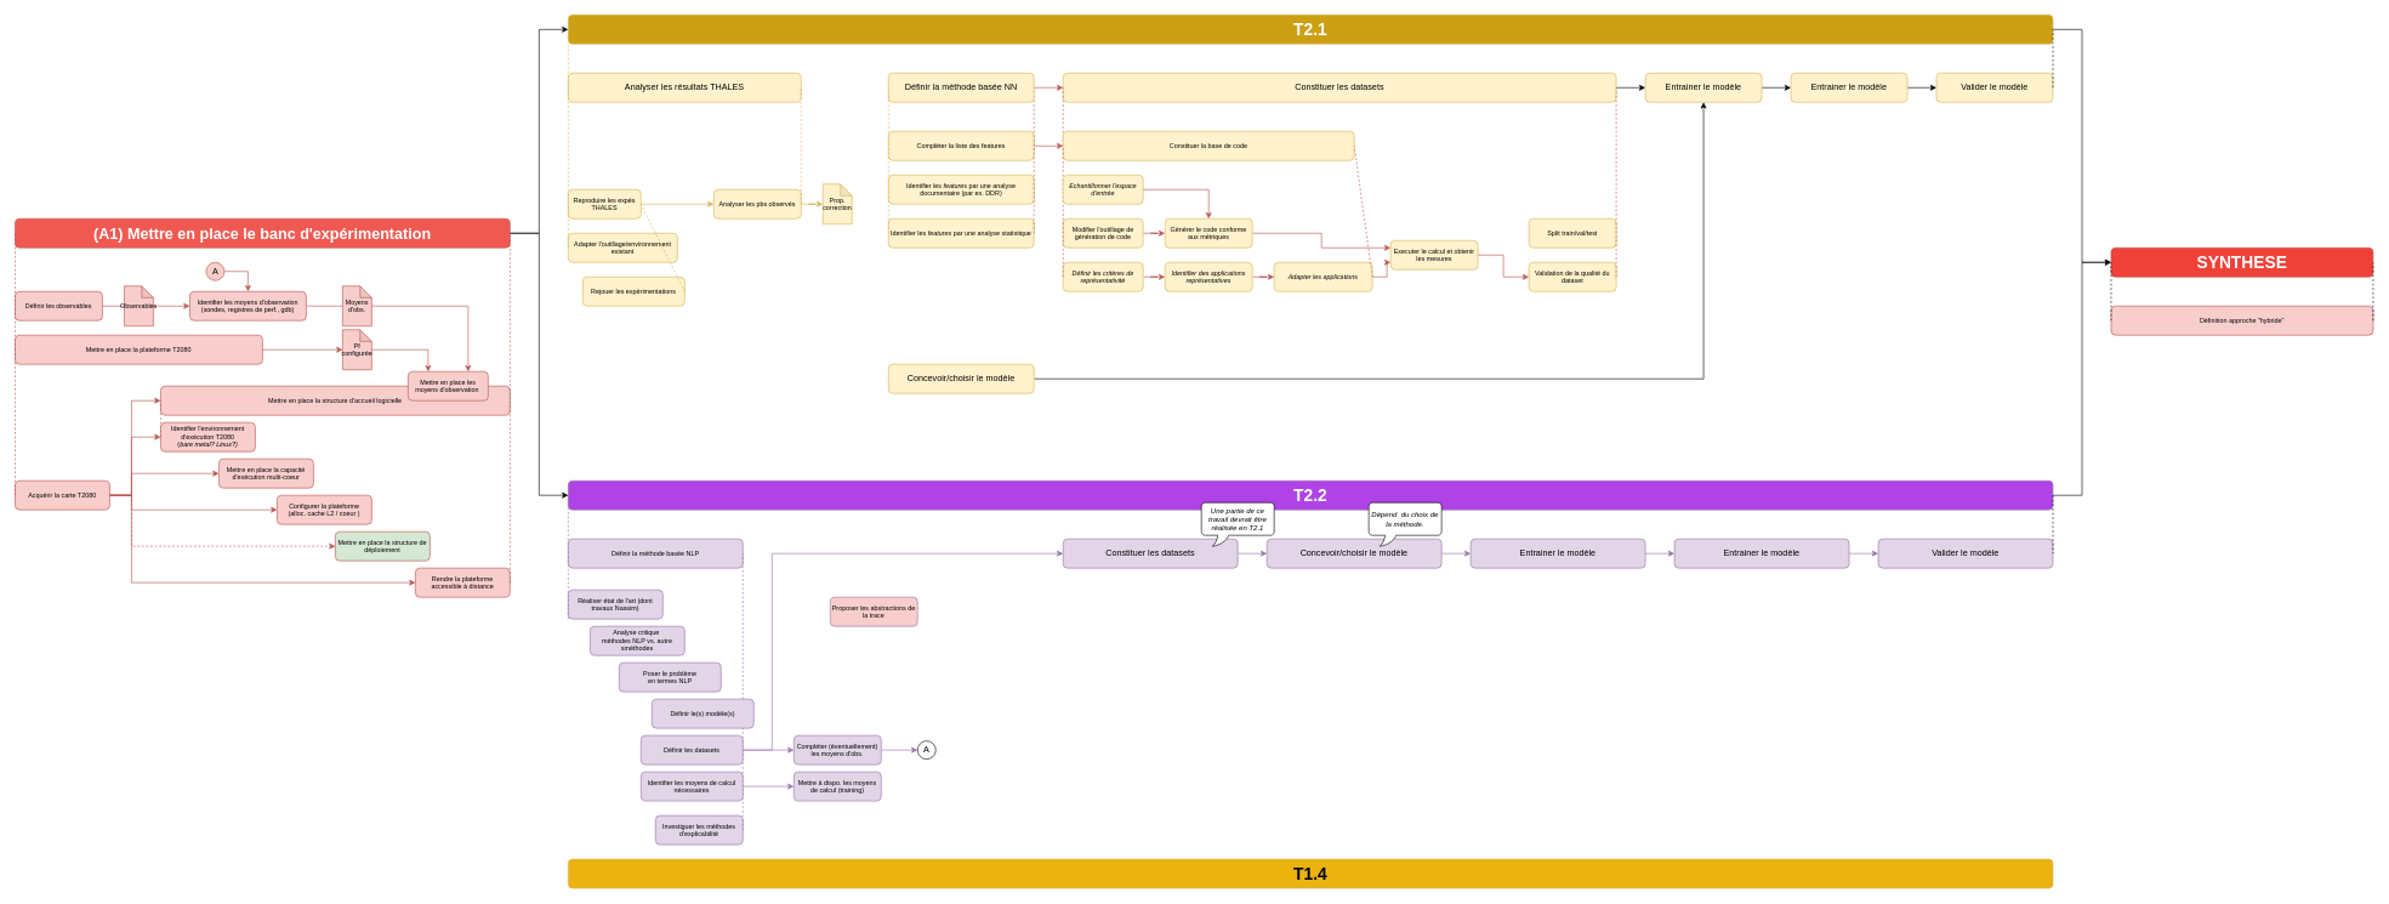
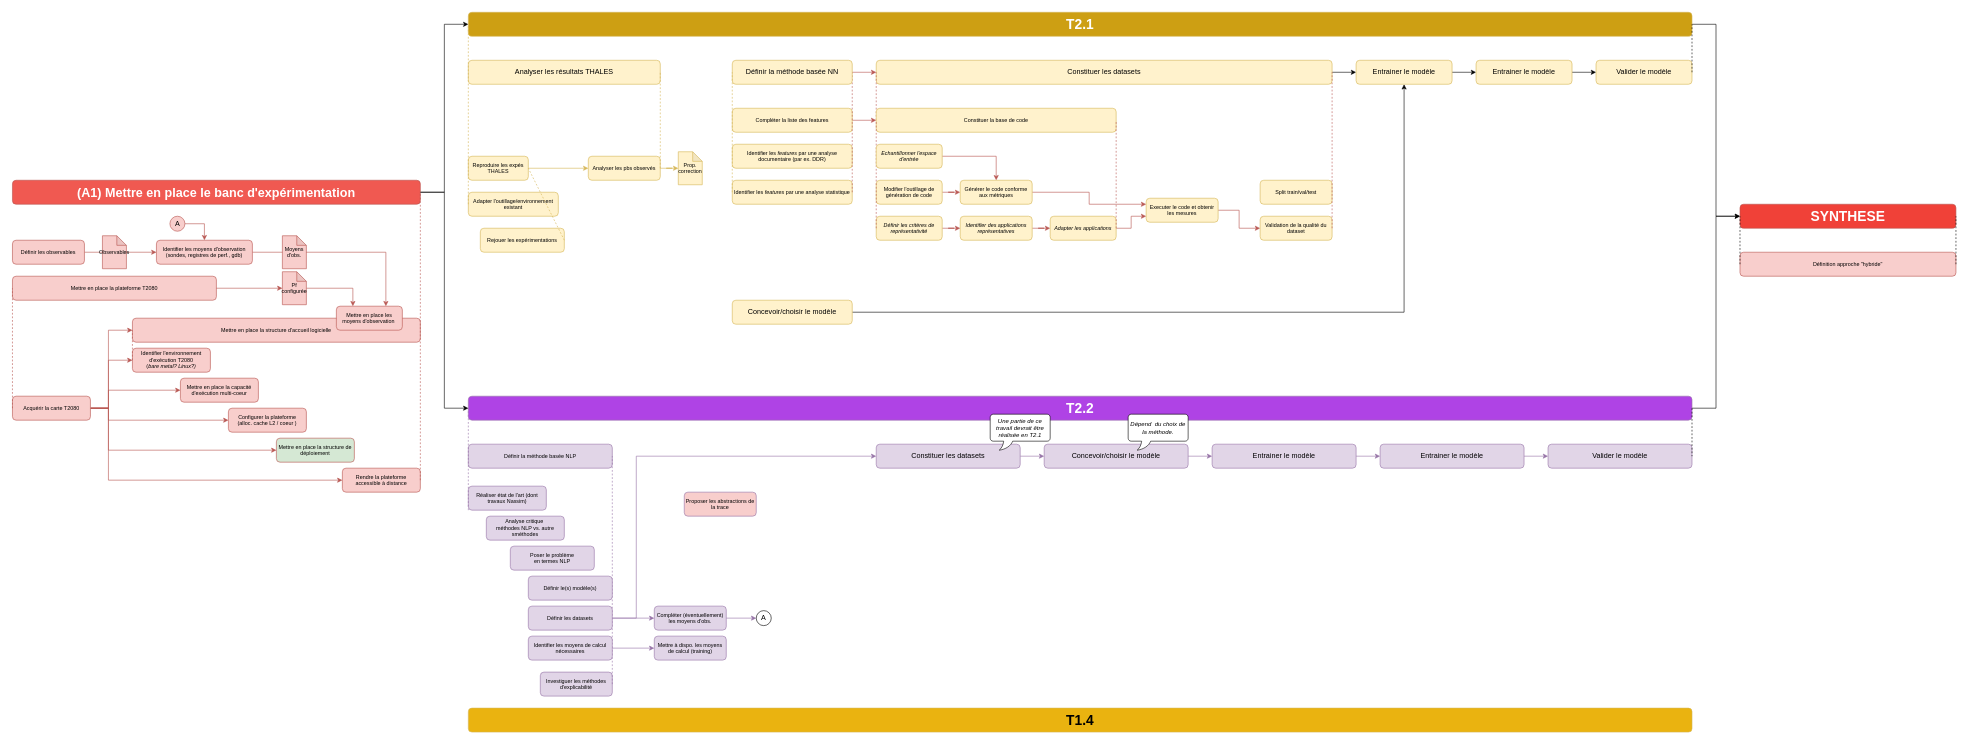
- <mxCell id="13" value="Executer le calcul et obtenir les mesures" style="rounded=1;whiteSpace=wrap;html=1;strokeColor=#d6b656;align=center;verticalAlign=middle;fontFamily=Helvetica;fontSize=9;fillColor=#fff2cc;fontColor=default;" parent="1" vertex="1"><mxGeometry x="1910" y="330" width="120" height="40" as="geometry" /></mxCell>
+ <mxCell id="13" value="Executer le code et obtenir les mesures" style="rounded=1;whiteSpace=wrap;html=1;strokeColor=#d6b656;align=center;verticalAlign=middle;fontFamily=Helvetica;fontSize=9;fillColor=#fff2cc;fontColor=default;" parent="1" vertex="1"><mxGeometry x="1910" y="330" width="120" height="40" as="geometry" /></mxCell>
- <mxCell id="73" value="" style="endArrow=none;dashed=1;html=1;rounded=0;entryX=0;entryY=0.5;entryDx=0;entryDy=0;exitX=0;exitY=0.5;exitDx=0;exitDy=0;fillColor=#f8cecc;strokeColor=#b85450;" edge="1" parent="1" source="26" target="61"><mxGeometry width="50" height="50" relative="1" as="geometry"><mxPoint x="30" y="630" as="sourcePoint" /><mxPoint x="30" y="490" as="targetPoint" /></mxGeometry></mxCell>
- <mxCell id="23" value="Adapter les applications" style="rounded=1;whiteSpace=wrap;html=1;fontStyle=2;strokeColor=#d6b656;align=center;verticalAlign=middle;fontFamily=Helvetica;fontSize=9;fillColor=#fff2cc;fontColor=default;" parent="1" vertex="1"><mxGeometry x="1750" y="360" width="135" height="40" as="geometry" /></mxCell>
+ <mxCell id="23" value="Adapter les applications" style="rounded=1;whiteSpace=wrap;html=1;fontStyle=2;strokeColor=#d6b656;align=center;verticalAlign=middle;fontFamily=Helvetica;fontSize=9;fillColor=#fff2cc;fontColor=default;" parent="1" vertex="1"><mxGeometry x="1750" y="360" width="110" height="40" as="geometry" /></mxCell>
- <mxCell id="54" style="edgeStyle=orthogonalEdgeStyle;rounded=0;orthogonalLoop=1;jettySize=auto;html=1;entryX=0;entryY=0.5;entryDx=0;entryDy=0;exitX=1;exitY=0.5;exitDx=0;exitDy=0;strokeColor=#b85450;align=center;verticalAlign=middle;fontFamily=Helvetica;fontSize=11;fontColor=default;labelBackgroundColor=default;endArrow=classic;fillColor=#f8cecc;dashed=1;" edge="1" parent="1" source="55" target="110"><mxGeometry relative="1" as="geometry"><Array as="points"><mxPoint x="180" y="680" /><mxPoint x="180" y="750" /></Array></mxGeometry></mxCell>
+ <mxCell id="54" style="edgeStyle=orthogonalEdgeStyle;rounded=0;orthogonalLoop=1;jettySize=auto;html=1;entryX=0;entryY=0.5;entryDx=0;entryDy=0;exitX=1;exitY=0.5;exitDx=0;exitDy=0;strokeColor=#b85450;align=center;verticalAlign=middle;fontFamily=Helvetica;fontSize=11;fontColor=default;labelBackgroundColor=default;endArrow=classic;fillColor=#f8cecc;" edge="1" parent="1" source="55" target="110"><mxGeometry relative="1" as="geometry"><Array as="points"><mxPoint x="180" y="680" /><mxPoint x="180" y="750" /></Array></mxGeometry></mxCell>
- <mxCell id="77" value="Définir le(s) modèle(s)" style="rounded=1;whiteSpace=wrap;html=1;strokeColor=#9673a6;align=center;verticalAlign=middle;fontFamily=Helvetica;fontSize=9;fillColor=#e1d5e7;" vertex="1" parent="1"><mxGeometry x="895" y="960" width="140" height="40" as="geometry" /></mxCell>
+ <mxCell id="77" value="Définir le(s) modèle(s)" style="rounded=1;whiteSpace=wrap;html=1;strokeColor=#9673a6;align=center;verticalAlign=middle;fontFamily=Helvetica;fontSize=9;fillColor=#e1d5e7;" vertex="1" parent="1"><mxGeometry x="880" y="960" width="140" height="40" as="geometry" /></mxCell>
